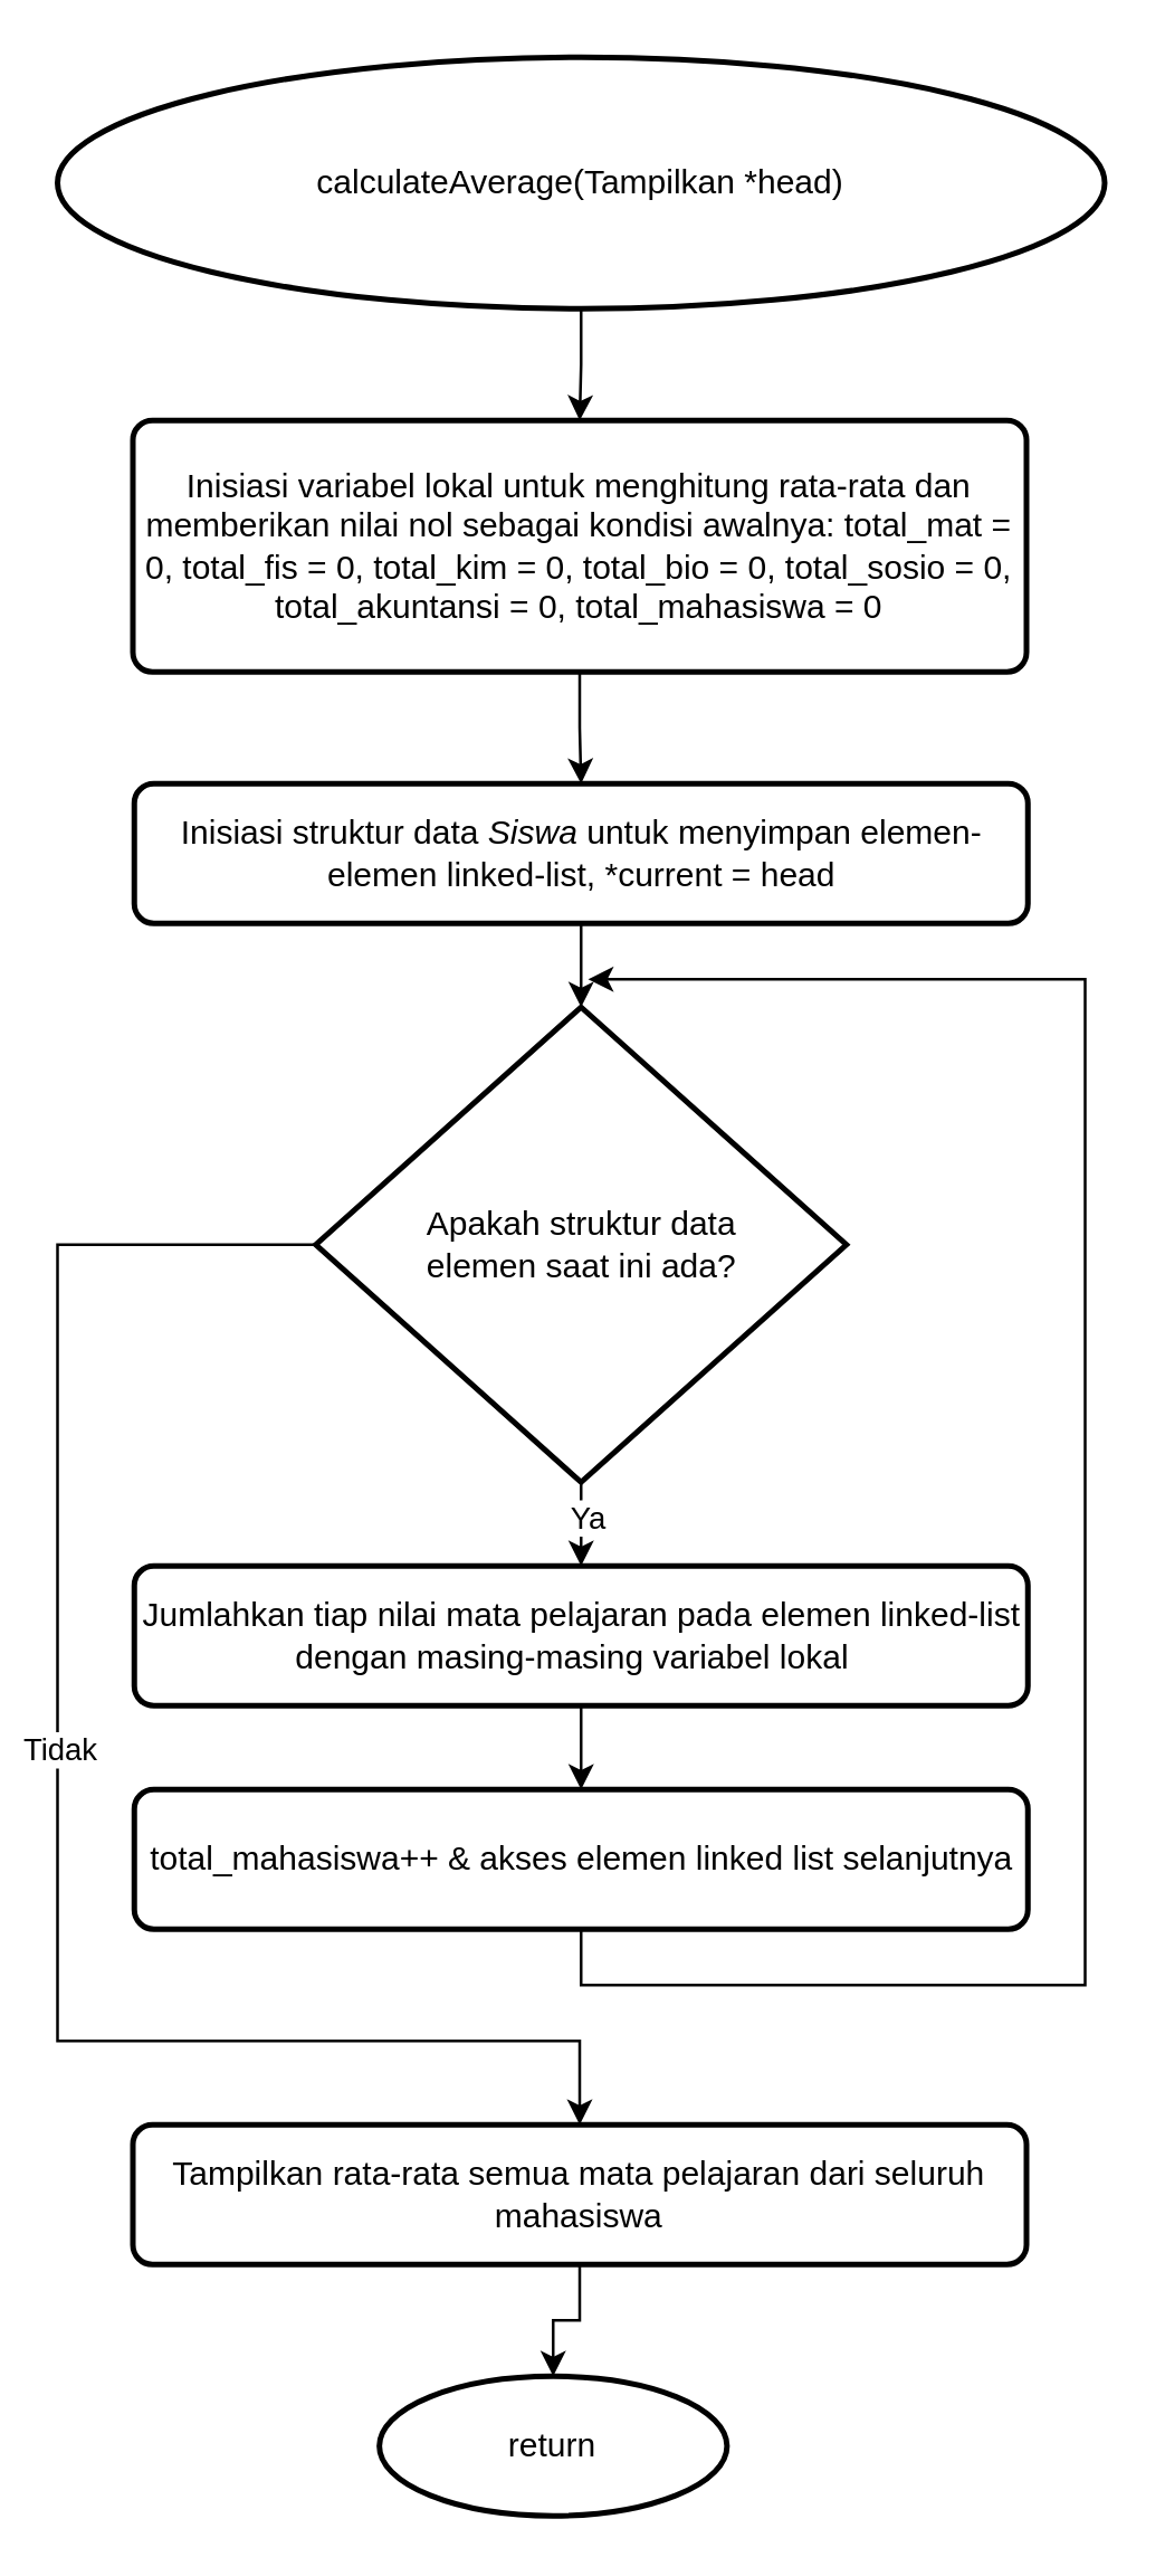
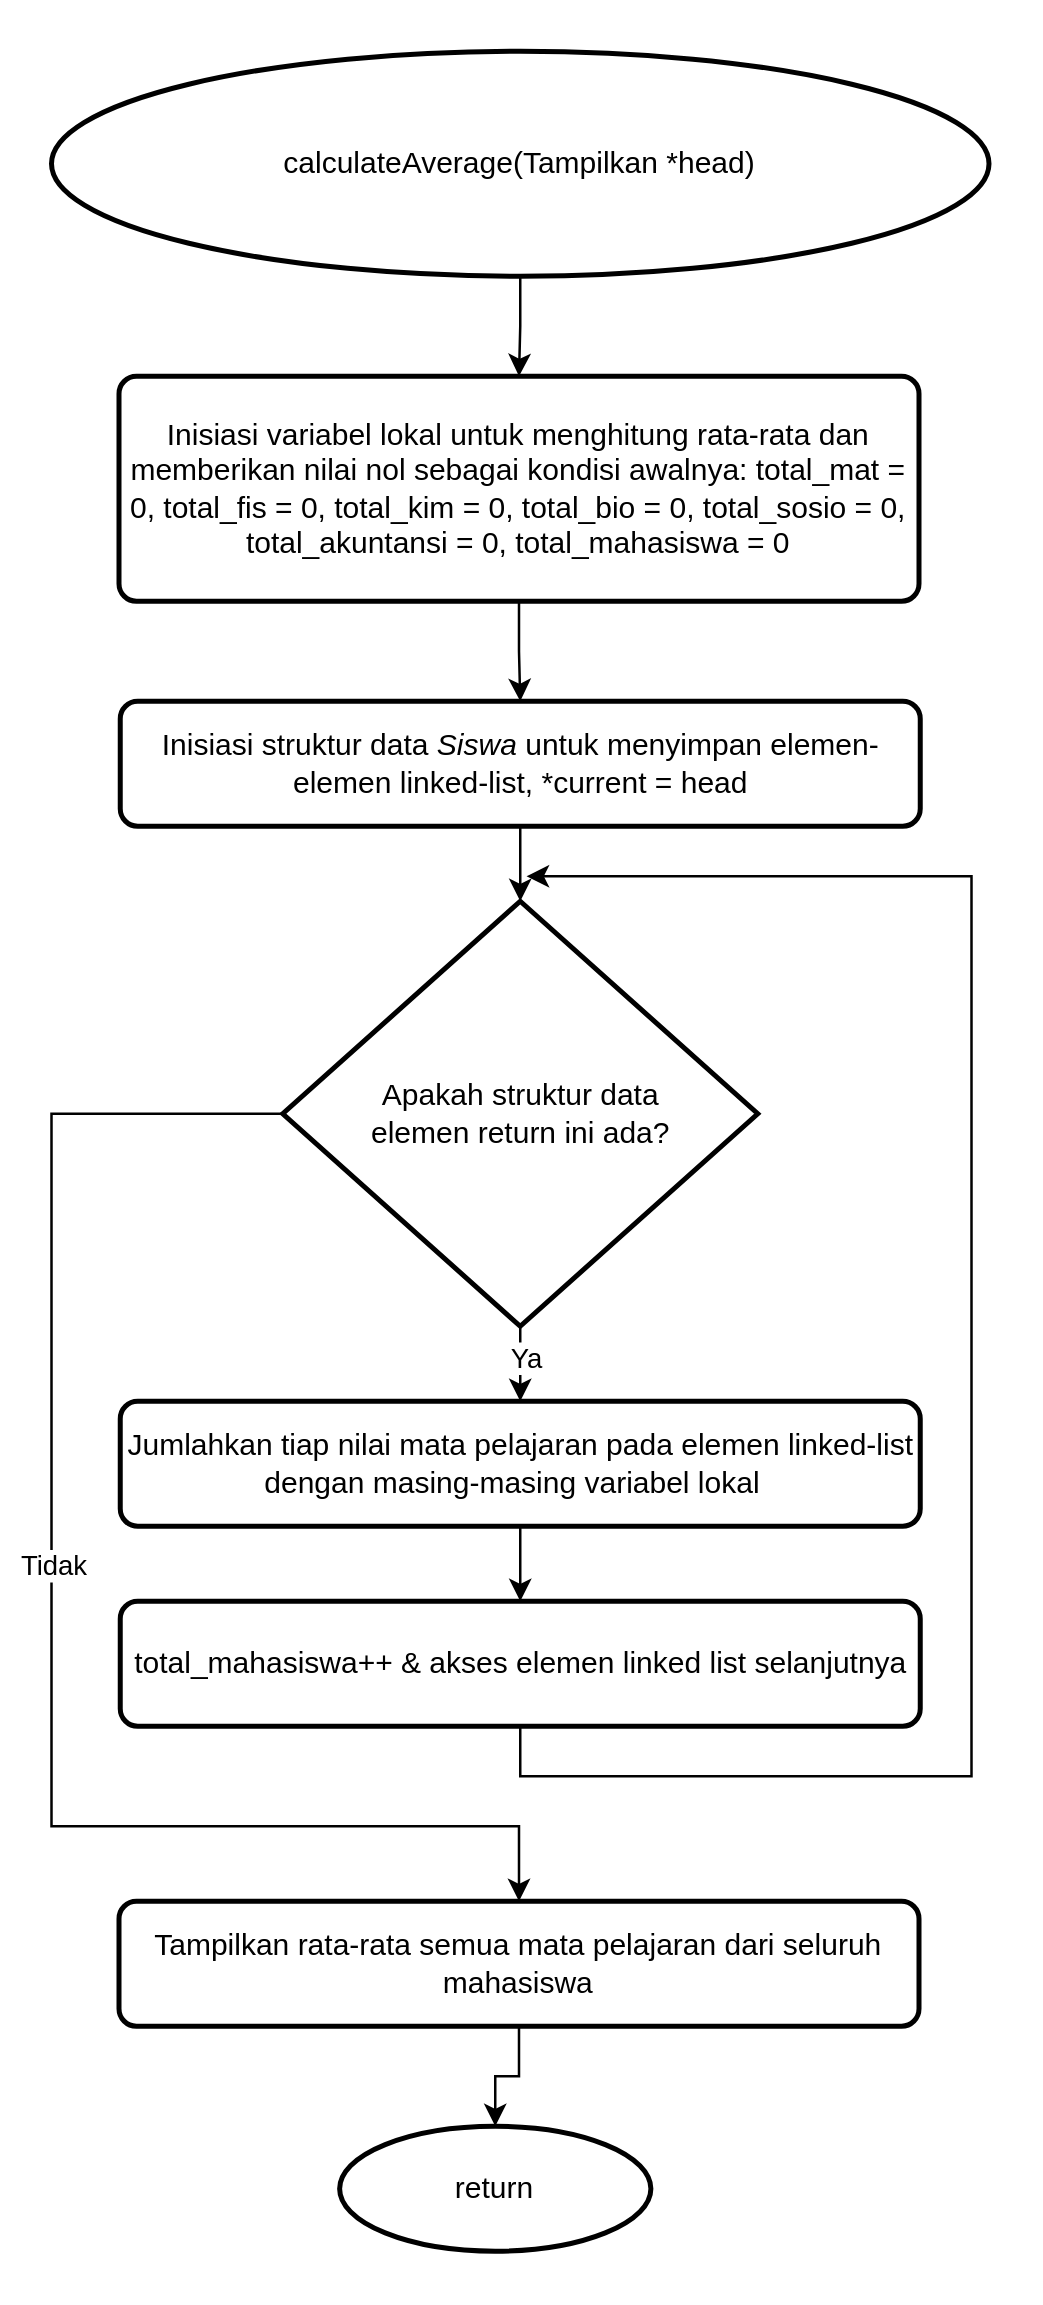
- <mxCell id="11" value="Apakah struktur data &lt;br&gt;elemen saat ini ada?" style="strokeWidth=2;html=1;shape=mxgraph.flowchart.decision;whiteSpace=wrap;" parent="1" vertex="1"><mxGeometry x="112.5" y="360" width="190" height="170" as="geometry" /></mxCell>
+ <mxCell id="11" value="Apakah struktur data &lt;br&gt;elemen return ini ada?" style="strokeWidth=2;html=1;shape=mxgraph.flowchart.decision;whiteSpace=wrap;" parent="1" vertex="1"><mxGeometry x="112.5" y="360" width="190" height="170" as="geometry" /></mxCell>
